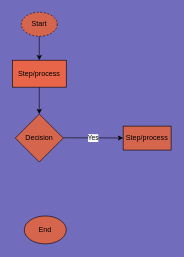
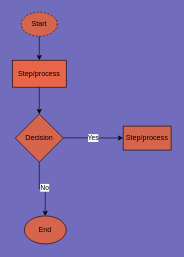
+ <mxCell id="7" style="edgeStyle=orthogonalEdgeStyle;rounded=0;orthogonalLoop=1;jettySize=auto;html=1;" edge="1" parent="1" source="9" target="11"><mxGeometry relative="1" as="geometry"><mxPoint x="65" y="400" as="targetPoint" /></mxGeometry></mxCell>
+ <mxCell id="8" value="No" style="edgeLabel;html=1;align=center;verticalAlign=middle;resizable=0;points=[];" vertex="1" connectable="0" parent="7"><mxGeometry x="0.05" y="3" relative="1" as="geometry"><mxPoint as="offset" /></mxGeometry></mxCell>
